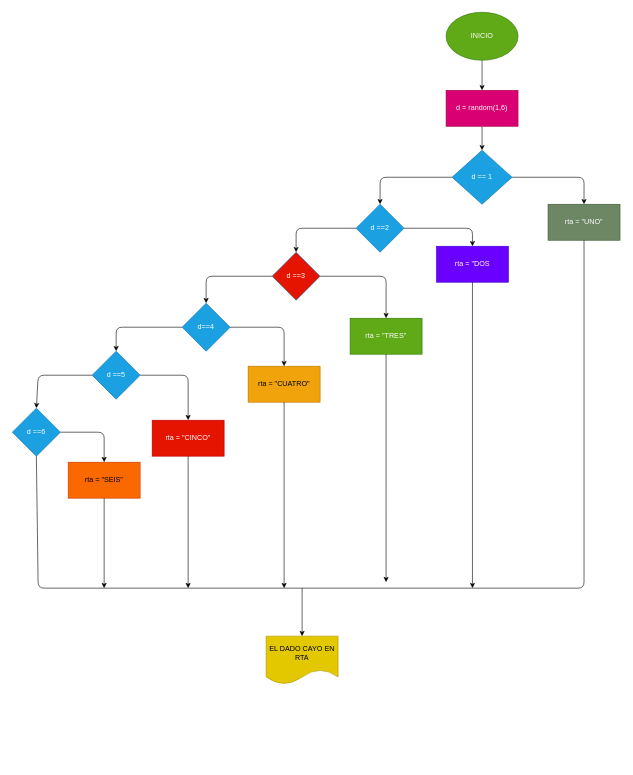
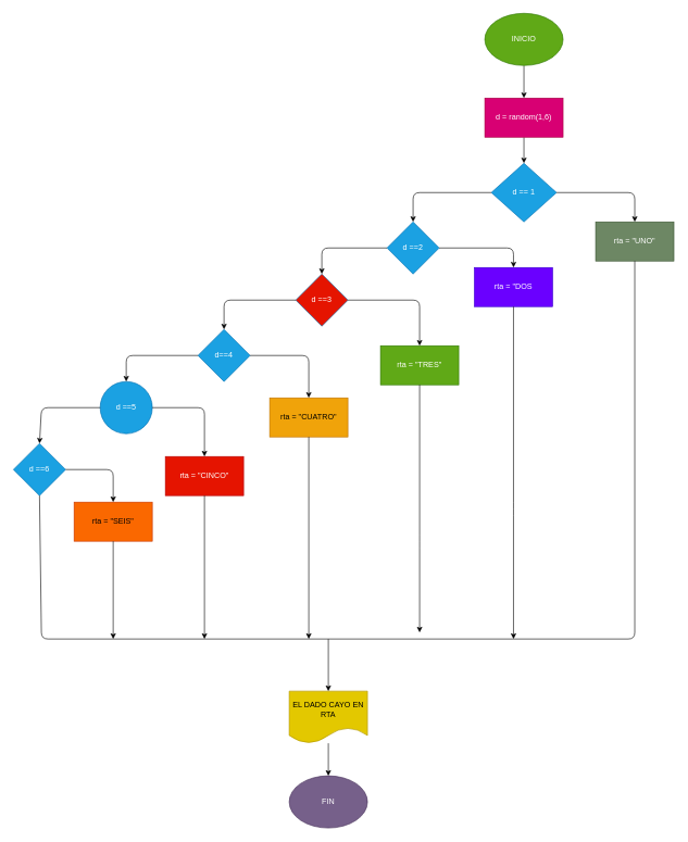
- <mxCell id="21" value="d ==5" style="rhombus;whiteSpace=wrap;html=1;fillColor=#1ba1e2;fontColor=#ffffff;strokeColor=#006EAF;" vertex="1" parent="1"><mxGeometry x="153" y="585" width="80" height="80" as="geometry" /></mxCell>
+ <mxCell id="21" value="d ==5" style="ellipse;whiteSpace=wrap;html=1;fillColor=#1ba1e2;fontColor=#ffffff;strokeColor=#006EAF;" vertex="1" parent="1"><mxGeometry x="153" y="585" width="80" height="80" as="geometry" /></mxCell>
+ <mxCell id="29" value="" style="edgeStyle=none;html=1;" edge="1" parent="1" source="30" target="31"><mxGeometry relative="1" as="geometry" /></mxCell>
+ <mxCell id="31" value="FIN" style="ellipse;whiteSpace=wrap;html=1;fillColor=#76608a;fontColor=#ffffff;strokeColor=#432D57;" vertex="1" parent="1"><mxGeometry x="443" y="1190" width="120" height="80" as="geometry" /></mxCell>
